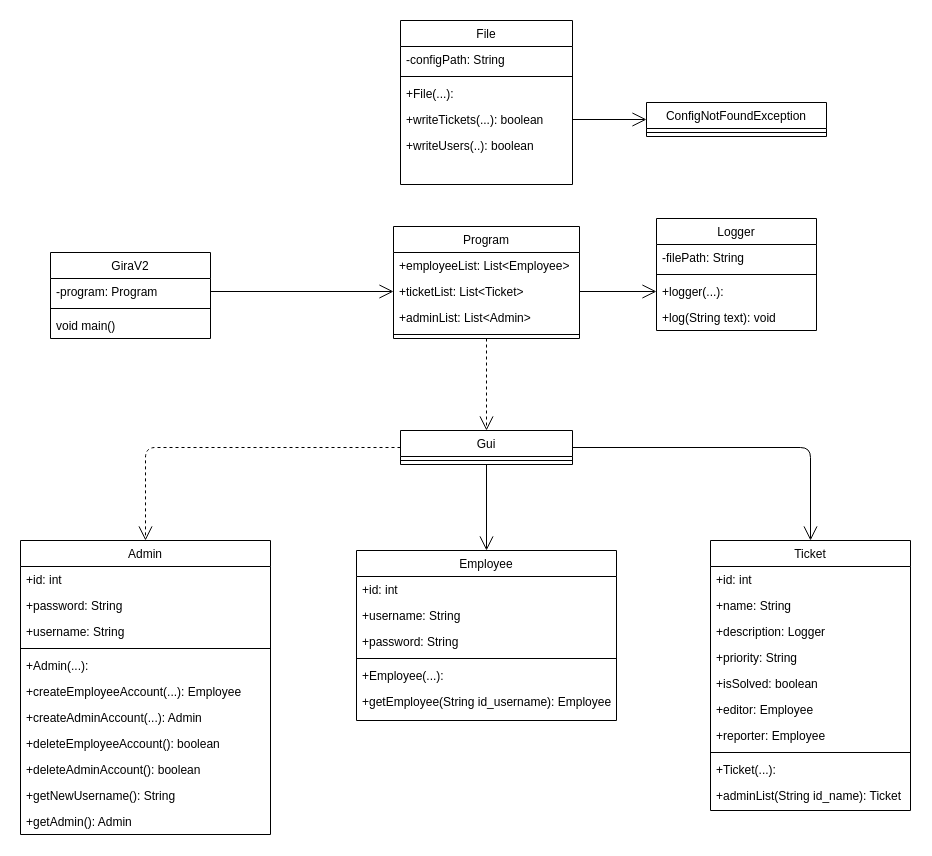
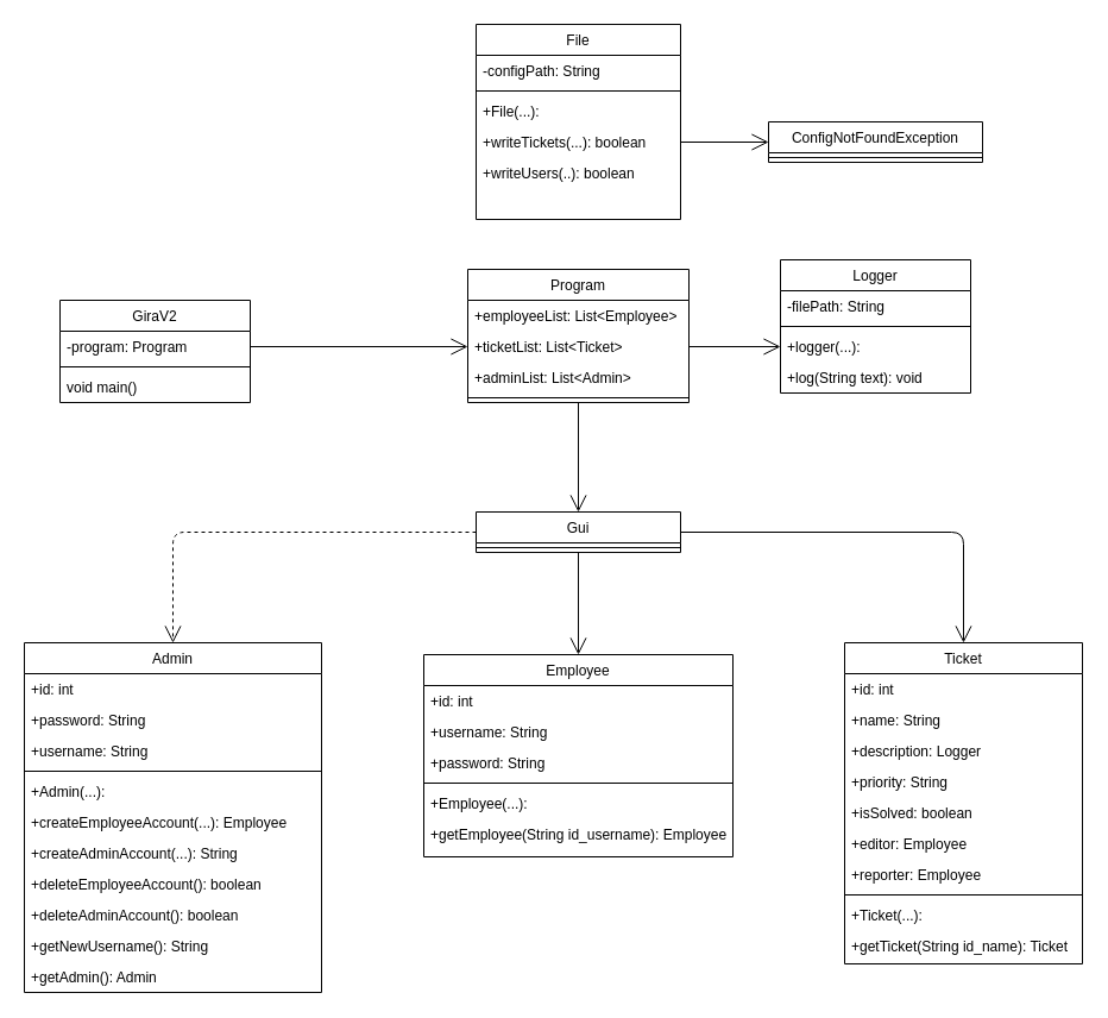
- <mxCell id="57" value="" style="endArrow=open;endFill=1;endSize=12;html=1;exitX=0.5;exitY=1;exitDx=0;exitDy=0;entryX=0.5;entryY=0;entryDx=0;entryDy=0;dashed=1;" edge="1" parent="1" source="44" target="36"><mxGeometry width="160" relative="1" as="geometry"><mxPoint x="310" y="460" as="sourcePoint" /><mxPoint x="470" y="460" as="targetPoint" /></mxGeometry></mxCell>
+ <mxCell id="57" value="" style="endArrow=open;endFill=1;endSize=12;html=1;exitX=0.5;exitY=1;exitDx=0;exitDy=0;entryX=0.5;entryY=0;entryDx=0;entryDy=0;" edge="1" parent="1" source="44" target="36"><mxGeometry width="160" relative="1" as="geometry"><mxPoint x="310" y="460" as="sourcePoint" /><mxPoint x="470" y="460" as="targetPoint" /></mxGeometry></mxCell>
- <mxCell id="9" value="+createAdminAccount(...): Admin" style="text;align=left;verticalAlign=top;spacingLeft=4;spacingRight=4;overflow=hidden;rotatable=0;points=[[0,0.5],[1,0.5]];portConstraint=eastwest;" parent="2" vertex="1"><mxGeometry y="164" width="250" height="26" as="geometry" /></mxCell>
+ <mxCell id="9" value="+createAdminAccount(...): String" style="text;align=left;verticalAlign=top;spacingLeft=4;spacingRight=4;overflow=hidden;rotatable=0;points=[[0,0.5],[1,0.5]];portConstraint=eastwest;" parent="2" vertex="1"><mxGeometry y="164" width="250" height="26" as="geometry" /></mxCell>
- <mxCell id="35" value="+adminList(String id_name): Ticket" style="text;align=left;verticalAlign=top;spacingLeft=4;spacingRight=4;overflow=hidden;rotatable=0;points=[[0,0.5],[1,0.5]];portConstraint=eastwest;" parent="25" vertex="1"><mxGeometry y="242" width="200" height="26" as="geometry" /></mxCell>
+ <mxCell id="35" value="+getTicket(String id_name): Ticket" style="text;align=left;verticalAlign=top;spacingLeft=4;spacingRight=4;overflow=hidden;rotatable=0;points=[[0,0.5],[1,0.5]];portConstraint=eastwest;" parent="25" vertex="1"><mxGeometry y="242" width="200" height="26" as="geometry" /></mxCell>
